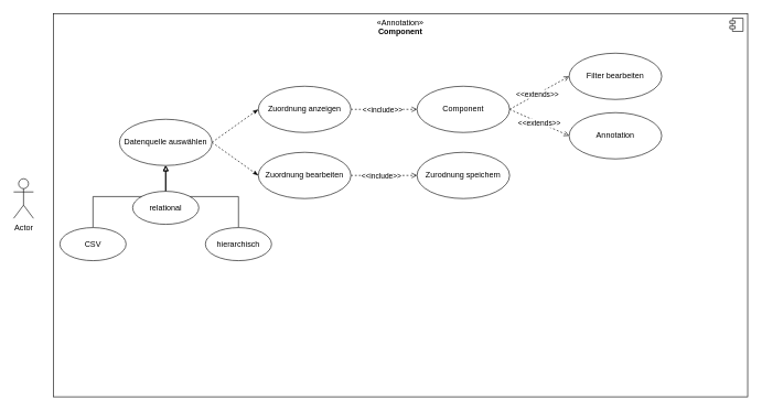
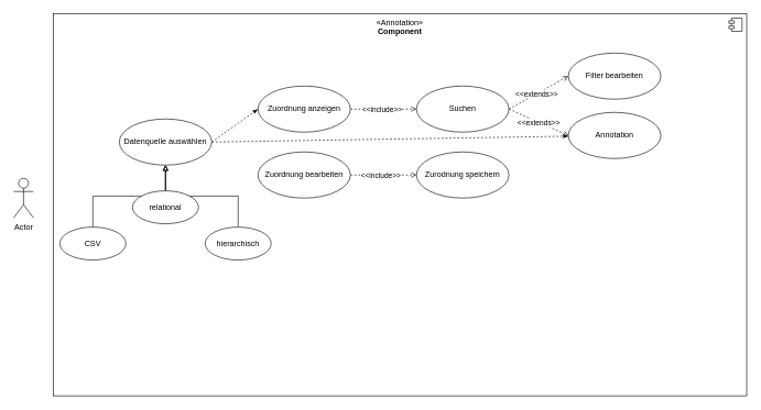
- <mxCell id="18" value="Component" style="ellipse;whiteSpace=wrap;html=1;" vertex="1" parent="1"><mxGeometry x="630" y="130" width="140" height="70" as="geometry" /></mxCell>
+ <mxCell id="18" value="Suchen" style="ellipse;whiteSpace=wrap;html=1;" vertex="1" parent="1"><mxGeometry x="630" y="130" width="140" height="70" as="geometry" /></mxCell>
- <mxCell id="25" style="rounded=0;orthogonalLoop=1;jettySize=auto;html=1;entryX=0;entryY=0.5;entryDx=0;entryDy=0;dashed=1;endArrow=classicThin;endFill=1;exitX=1;exitY=0.5;exitDx=0;exitDy=0;" edge="1" parent="1" source="27" target="10"><mxGeometry relative="1" as="geometry"><mxPoint x="320" y="216.665" as="sourcePoint" /></mxGeometry></mxCell>
+ <mxCell id="25" style="rounded=0;orthogonalLoop=1;jettySize=auto;html=1;dashed=1;endArrow=classicThin;endFill=1;exitX=1;exitY=0.5;exitDx=0;exitDy=0;" edge="1" parent="1" source="27" target="12"><mxGeometry relative="1" as="geometry"><mxPoint x="320" y="216.665" as="sourcePoint" /></mxGeometry></mxCell>
